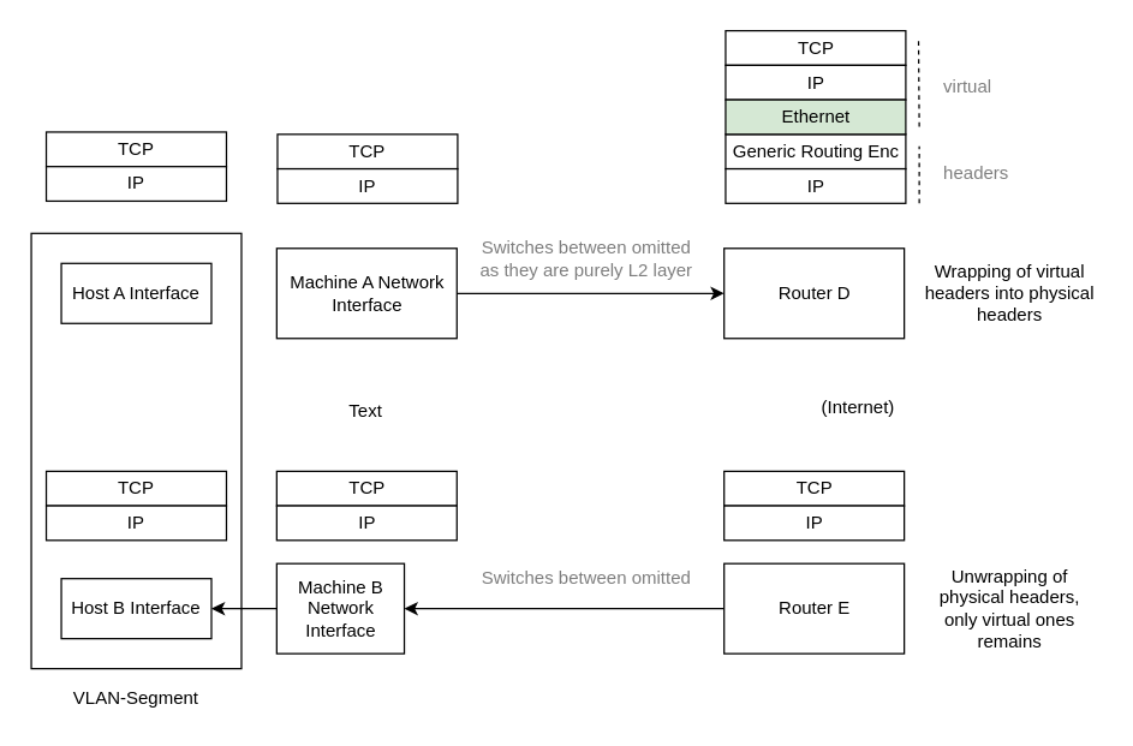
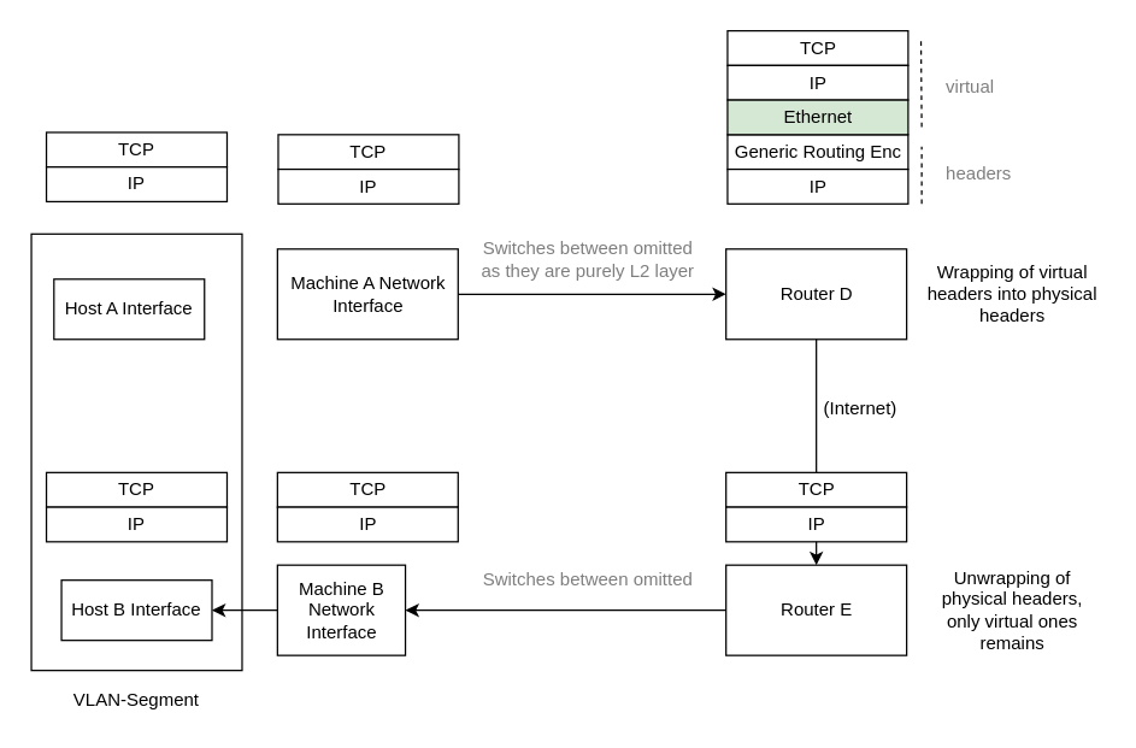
- <mxCell id="2" value="Host A Interface&lt;br&gt;" style="rounded=0;whiteSpace=wrap;html=1;" parent="1" vertex="1"><mxGeometry x="40" y="175" width="100" height="40" as="geometry" /></mxCell>
+ <mxCell id="2" value="Host A Interface&lt;br&gt;" style="rounded=0;whiteSpace=wrap;html=1;" parent="1" vertex="1"><mxGeometry x="35" y="185" width="100" height="40" as="geometry" /></mxCell>
+ <mxCell id="8" style="edgeStyle=orthogonalEdgeStyle;rounded=0;orthogonalLoop=1;jettySize=auto;html=1;exitX=0.5;exitY=1;exitDx=0;exitDy=0;entryX=0.5;entryY=0;entryDx=0;entryDy=0;" parent="1" source="9" target="11" edge="1"><mxGeometry relative="1" as="geometry" /></mxCell>
- <mxCell id="34" value="Text" style="text;html=1;resizable=0;points=[];autosize=1;align=left;verticalAlign=top;spacingTop=-4;fontColor=#000000;" vertex="1" parent="1"><mxGeometry x="230" y="264" width="32" height="14" as="geometry" /></mxCell>
